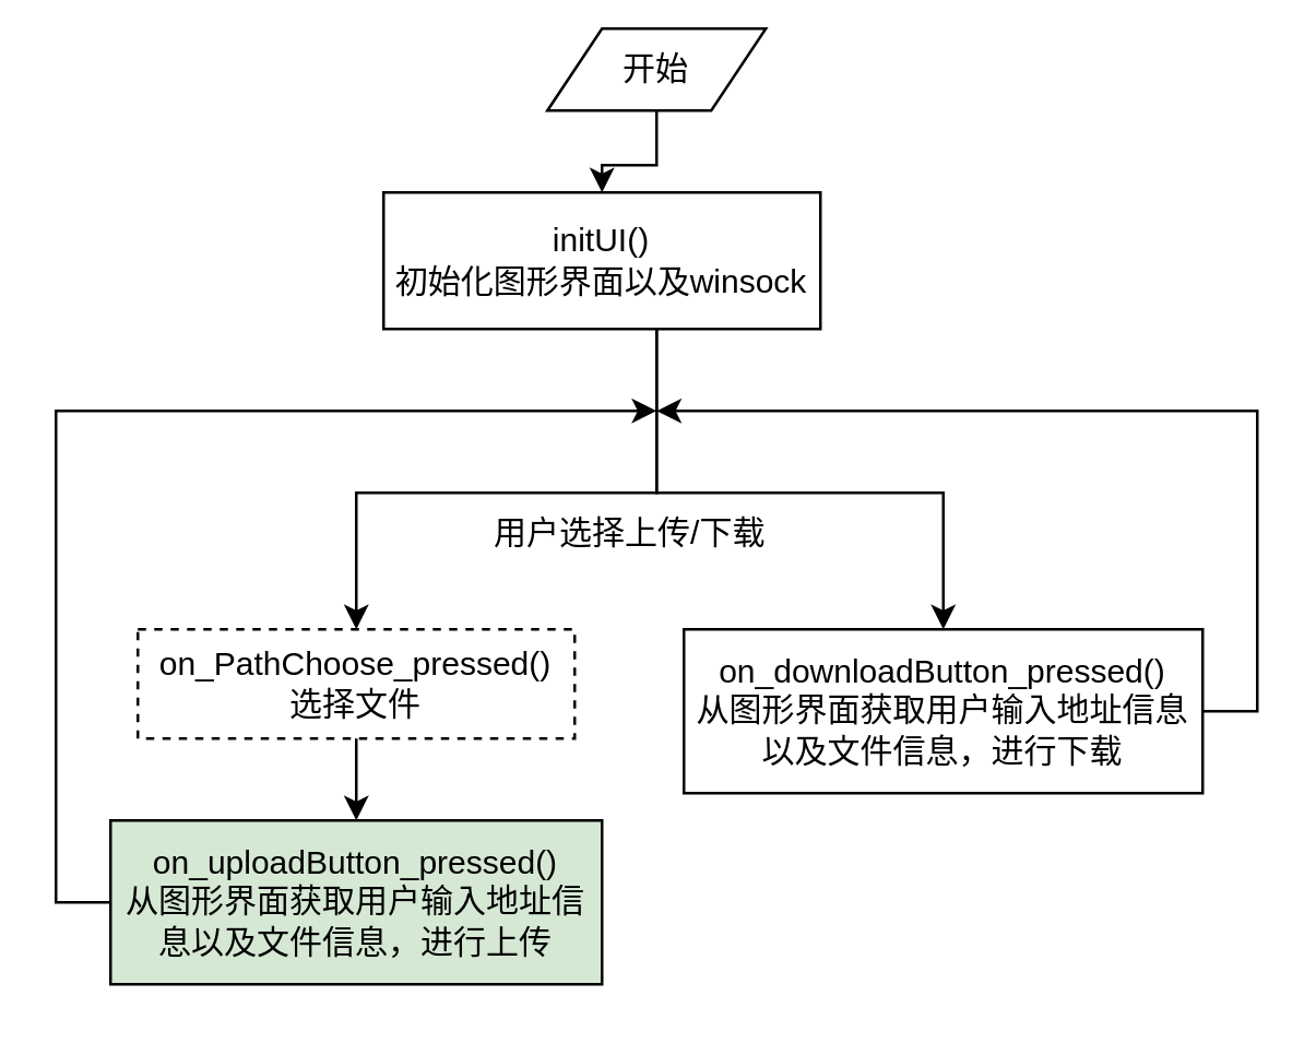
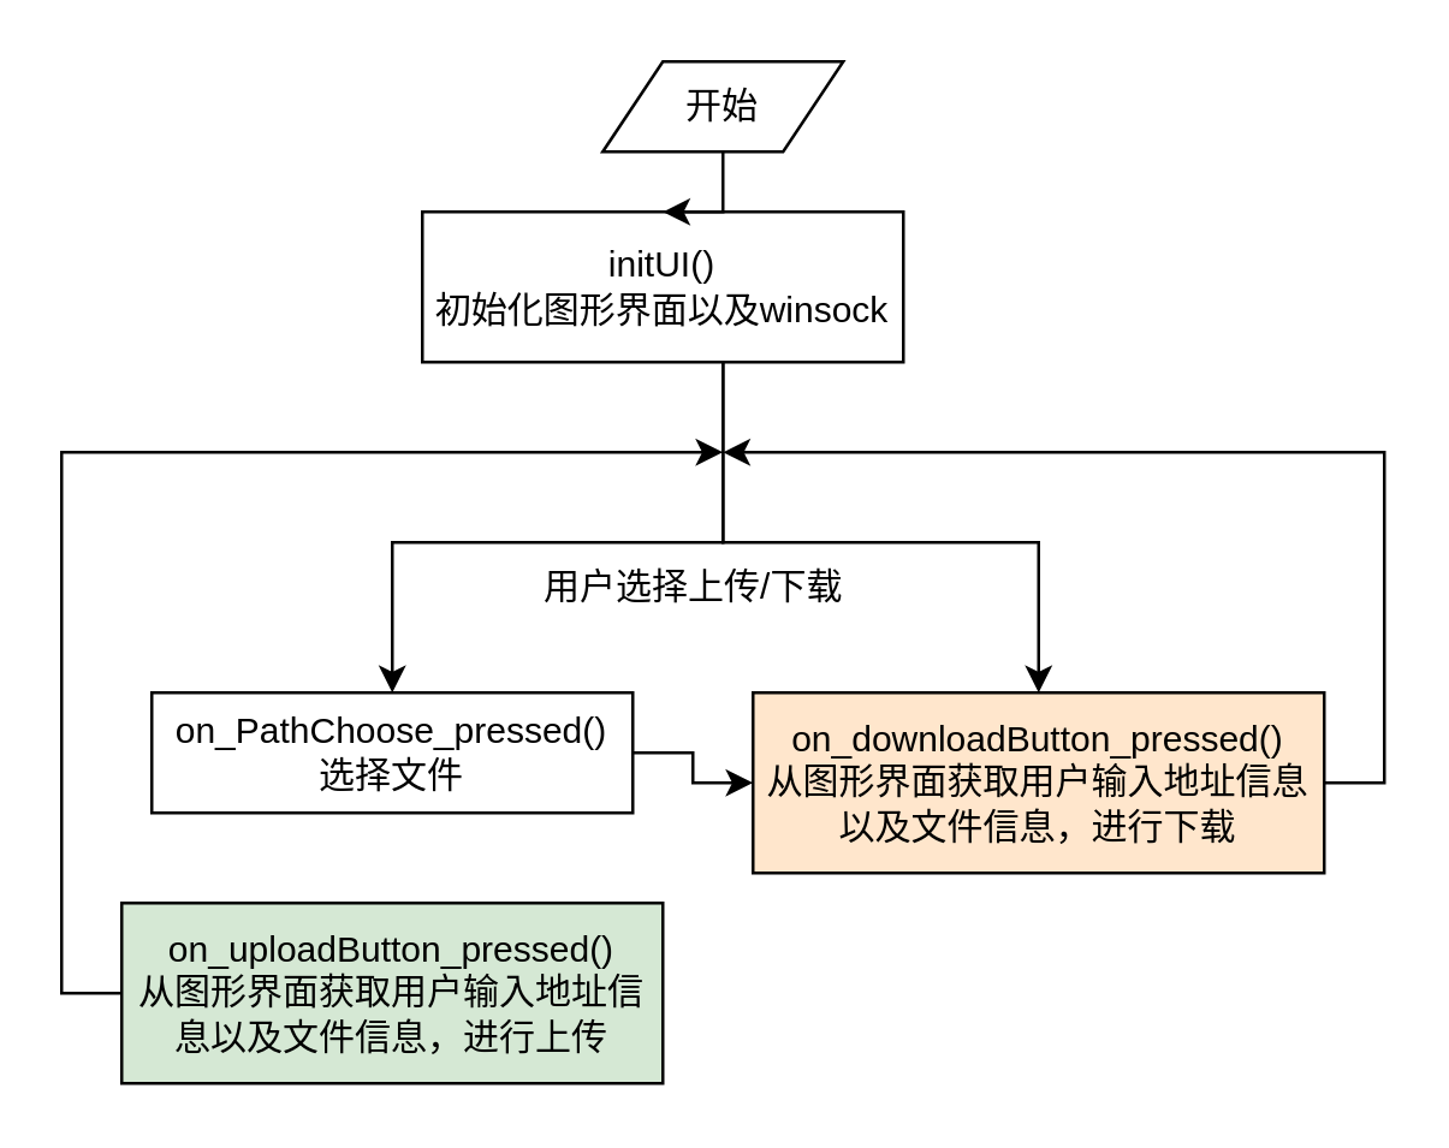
- <mxCell id="3" value="开始" style="shape=parallelogram;perimeter=parallelogramPerimeter;whiteSpace=wrap;html=1;fixedSize=1;" parent="1" vertex="1"><mxGeometry x="200" y="10" width="80" height="30" as="geometry" /></mxCell>
+ <mxCell id="3" value="开始" style="shape=parallelogram;perimeter=parallelogramPerimeter;whiteSpace=wrap;html=1;fixedSize=1;" parent="1" vertex="1"><mxGeometry x="200" y="20" width="80" height="30" as="geometry" /></mxCell>
- <mxCell id="13" value="on_PathChoose_pressed()&lt;br&gt;选择文件" style="whiteSpace=wrap;fillColor=none;gradientColor=none;html=1;dashed=1;" parent="1" vertex="1"><mxGeometry x="50" y="230" width="160" height="40" as="geometry" /></mxCell>
+ <mxCell id="13" value="on_PathChoose_pressed()&lt;br&gt;选择文件" style="whiteSpace=wrap;fillColor=none;gradientColor=none;html=1;" parent="1" vertex="1"><mxGeometry x="50" y="230" width="160" height="40" as="geometry" /></mxCell>
- <mxCell id="7" value="&lt;span&gt;on_downloadButton_pressed()&lt;/span&gt;&lt;br&gt;从图形界面获取用户输入地址信息以及文件信息，进行下载" style="rounded=0;whiteSpace=wrap;html=1;" parent="1" vertex="1"><mxGeometry x="250" y="230" width="190" height="60" as="geometry" /></mxCell>
+ <mxCell id="7" value="&lt;span&gt;on_downloadButton_pressed()&lt;/span&gt;&lt;br&gt;从图形界面获取用户输入地址信息以及文件信息，进行下载" style="rounded=0;whiteSpace=wrap;html=1;fillColor=#ffe6cc;" parent="1" vertex="1"><mxGeometry x="250" y="230" width="190" height="60" as="geometry" /></mxCell>
- <mxCell id="12" style="edgeStyle=orthogonalEdgeStyle;rounded=0;orthogonalLoop=1;jettySize=auto;html=1;" parent="1" source="13" target="5" edge="1"><mxGeometry relative="1" as="geometry" /></mxCell>
+ <mxCell id="12" style="edgeStyle=orthogonalEdgeStyle;rounded=0;orthogonalLoop=1;jettySize=auto;html=1;" parent="1" source="13" target="7" edge="1"><mxGeometry relative="1" as="geometry" /></mxCell>
